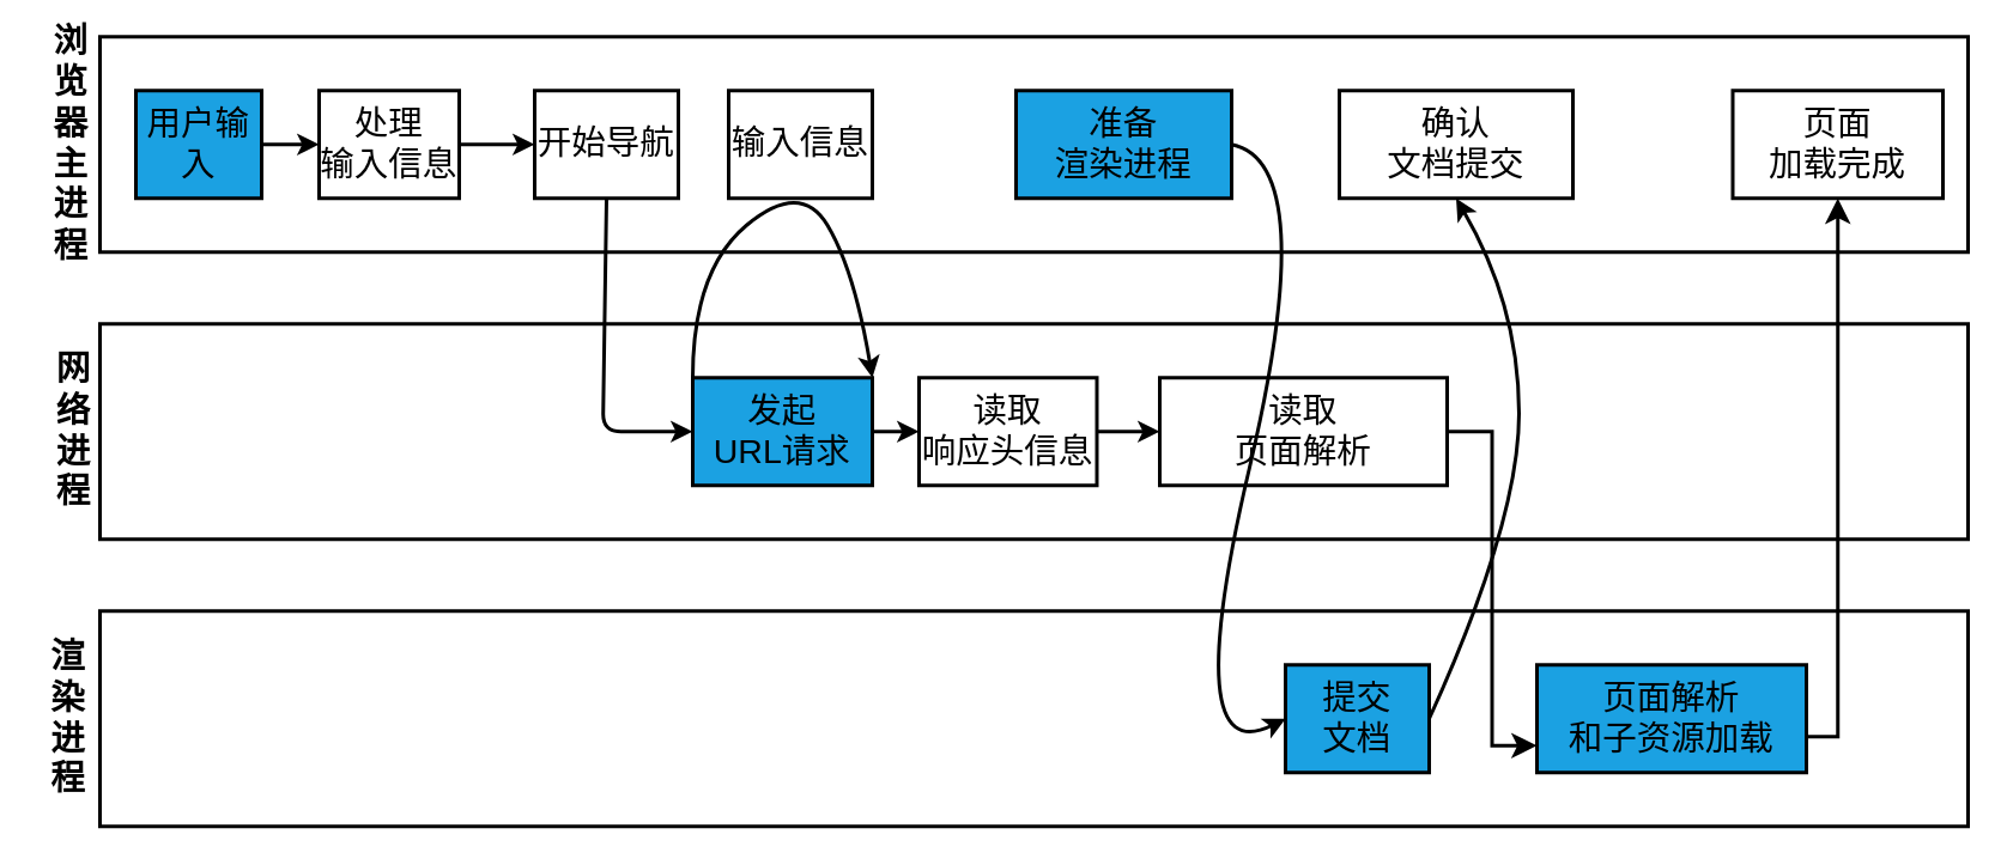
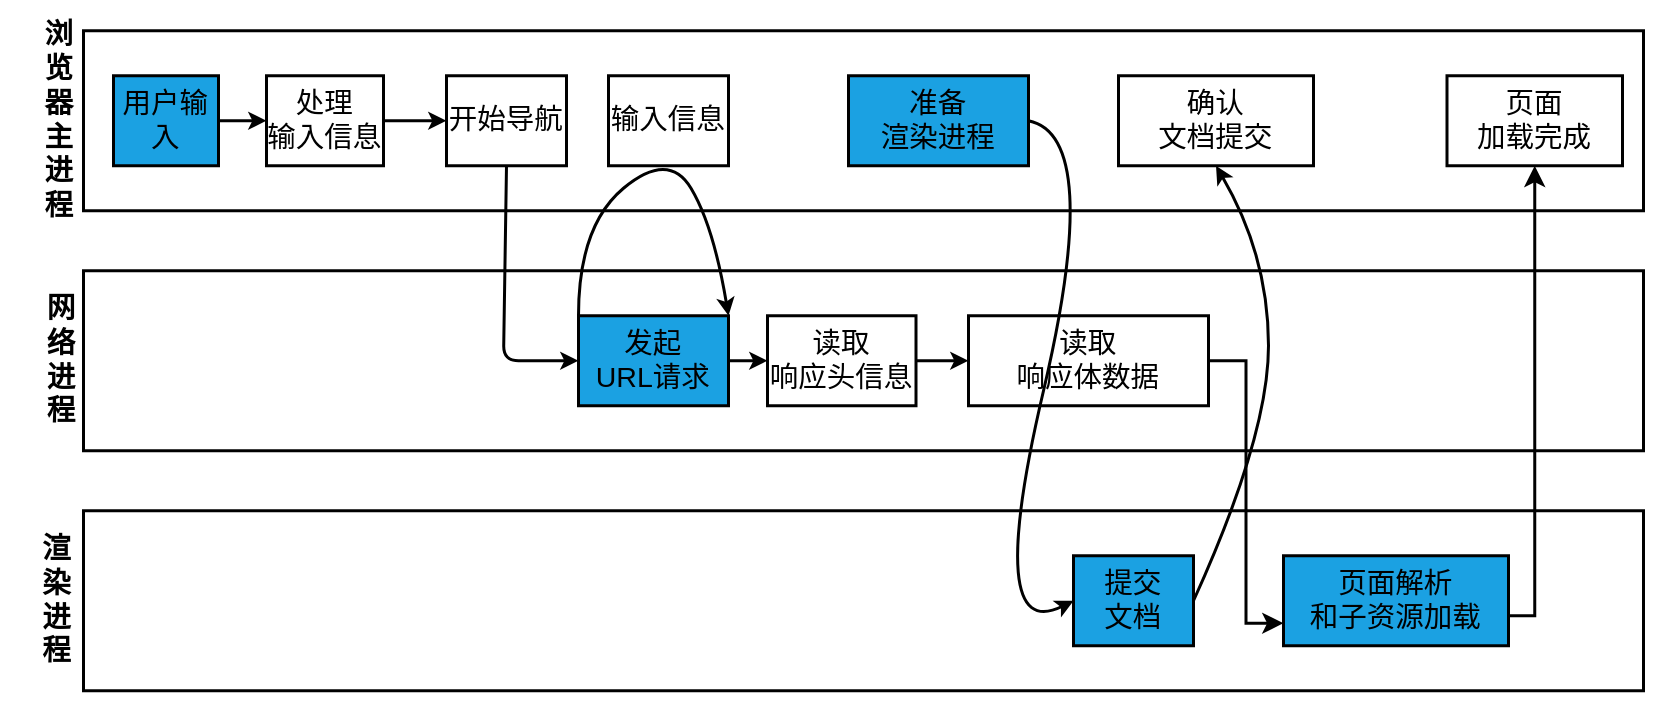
- <mxCell id="21" value="读取&lt;br&gt;页面解析" style="rounded=0;whiteSpace=wrap;html=1;strokeColor=#000000;strokeWidth=2;fontColor=#000000;fillColor=none;fontSize=19;" vertex="1" parent="1"><mxGeometry x="645" y="210" width="160" height="60" as="geometry" /></mxCell>
+ <mxCell id="21" value="读取&lt;br&gt;响应体数据" style="rounded=0;whiteSpace=wrap;html=1;strokeColor=#000000;strokeWidth=2;fontColor=#000000;fillColor=none;fontSize=19;" vertex="1" parent="1"><mxGeometry x="645" y="210" width="160" height="60" as="geometry" /></mxCell>
